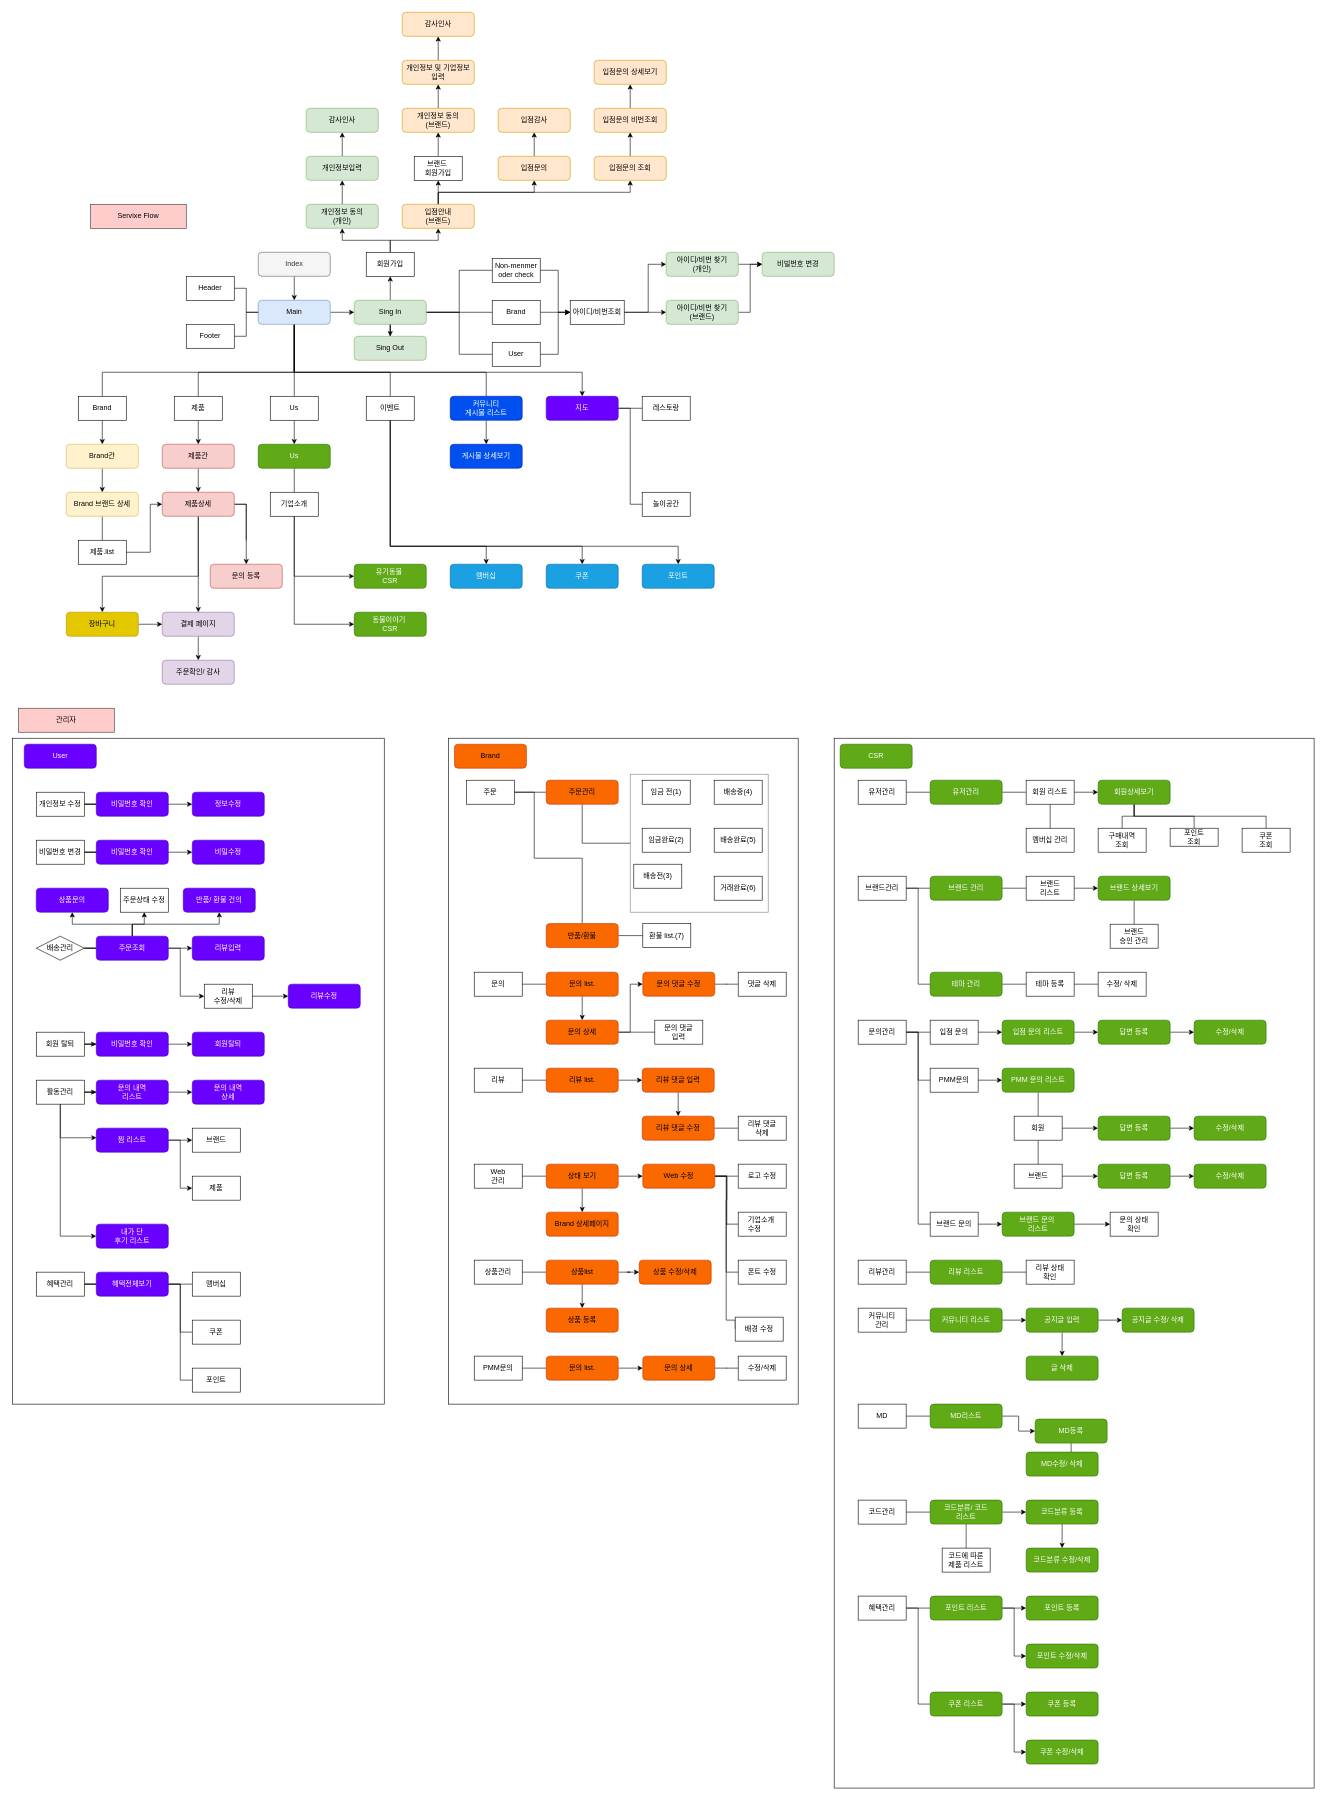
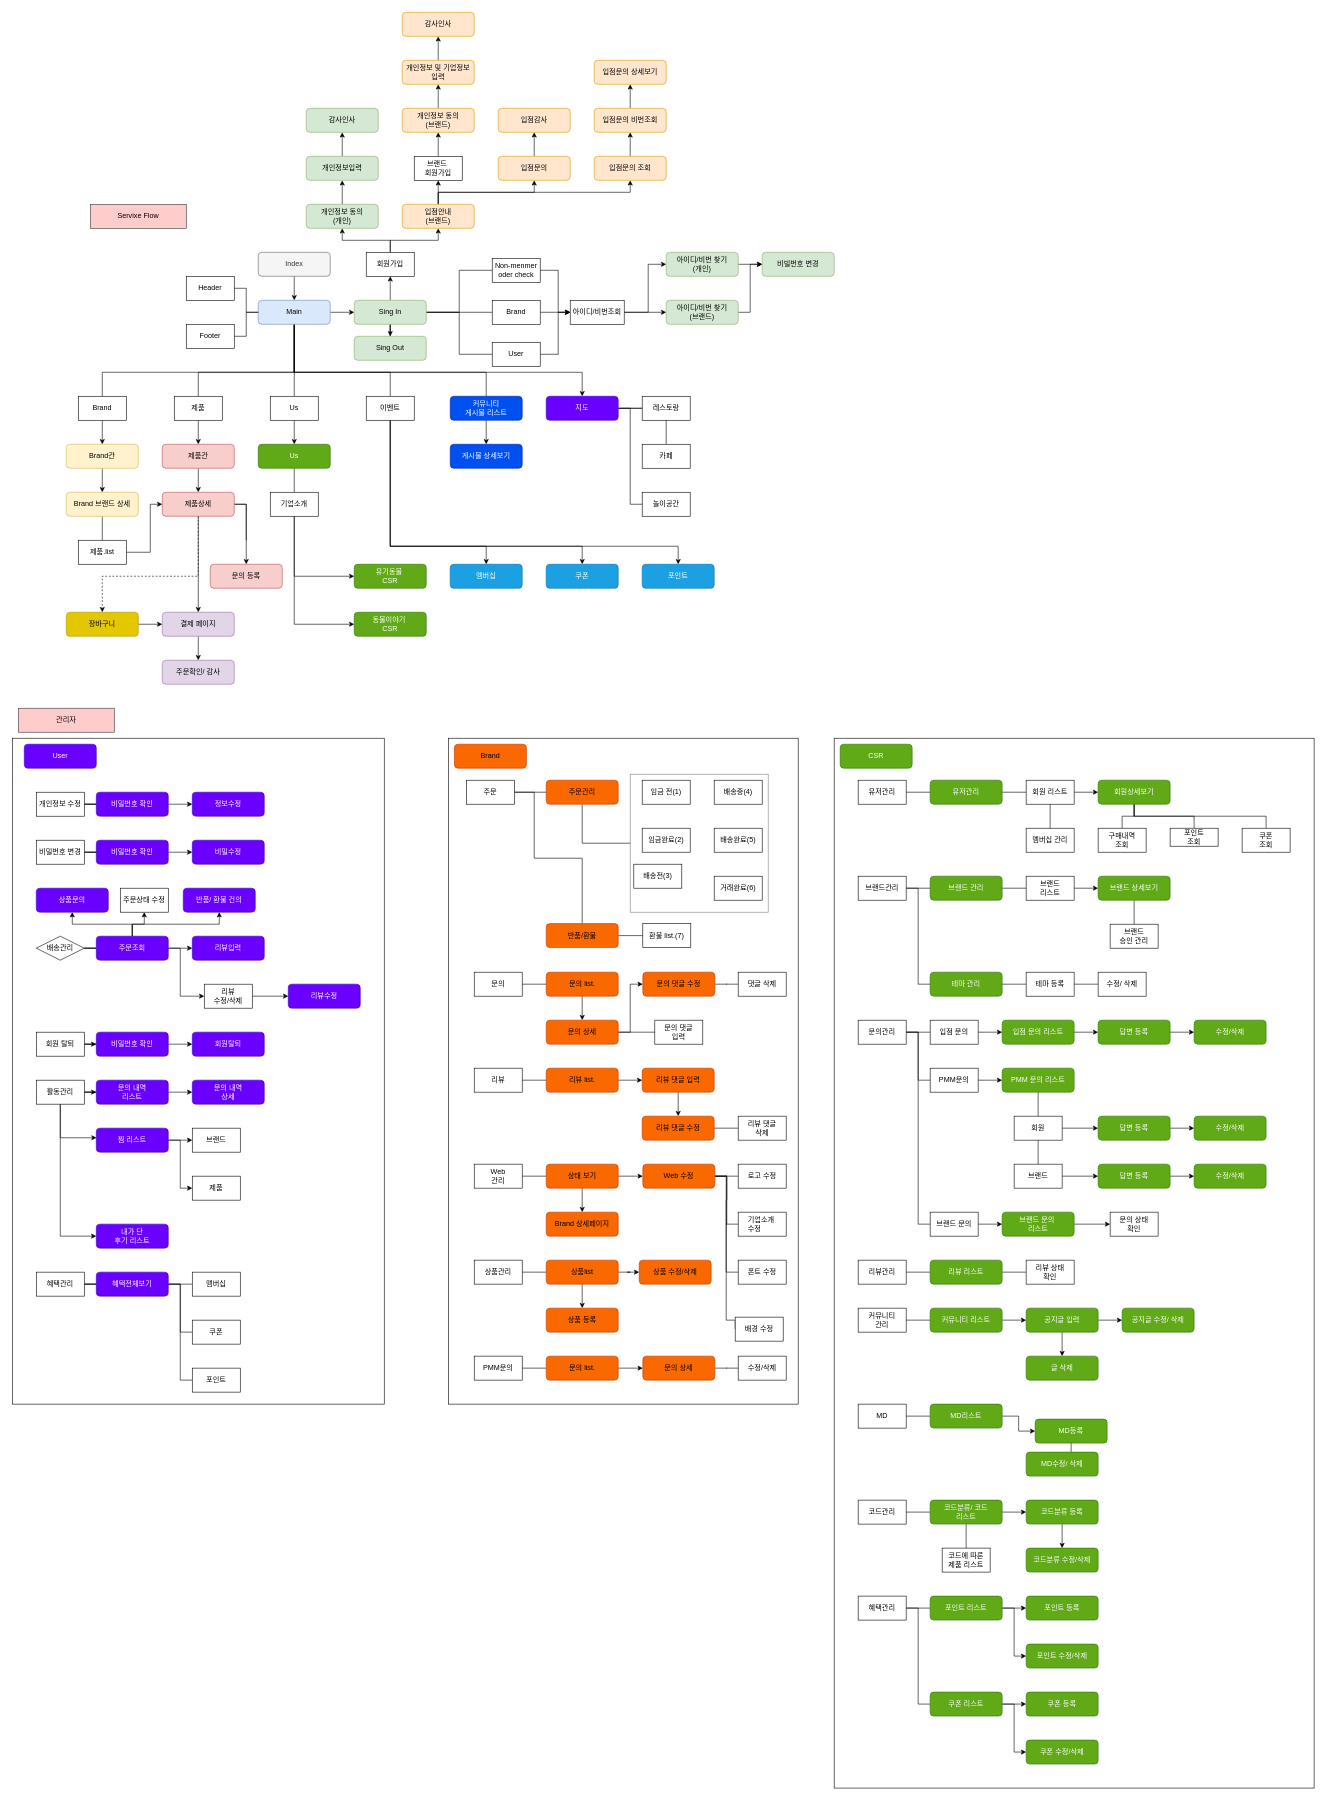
+ <mxCell id="72" style="edgeStyle=orthogonalEdgeStyle;rounded=0;orthogonalLoop=1;jettySize=auto;html=1;endArrow=none;endFill=0;" parent="1" source="75" target="77" edge="1"><mxGeometry relative="1" as="geometry" /></mxCell>
+ <mxCell id="77" value="카페" style="rounded=0;whiteSpace=wrap;html=1;" parent="1" vertex="1"><mxGeometry x="1070" y="740" width="80" height="40" as="geometry" /></mxCell>
- <mxCell id="61" style="edgeStyle=orthogonalEdgeStyle;rounded=0;orthogonalLoop=1;jettySize=auto;html=1;entryX=0.5;entryY=0;entryDx=0;entryDy=0;" parent="1" source="64" target="156" edge="1"><mxGeometry relative="1" as="geometry"><Array as="points"><mxPoint x="330" y="960" /><mxPoint x="170" y="960" /></Array></mxGeometry></mxCell>
+ <mxCell id="61" style="edgeStyle=orthogonalEdgeStyle;rounded=0;orthogonalLoop=1;jettySize=auto;html=1;entryX=0.5;entryY=0;entryDx=0;entryDy=0;dashed=1;" parent="1" source="64" target="156" edge="1"><mxGeometry relative="1" as="geometry"><Array as="points"><mxPoint x="330" y="960" /><mxPoint x="170" y="960" /></Array></mxGeometry></mxCell>
